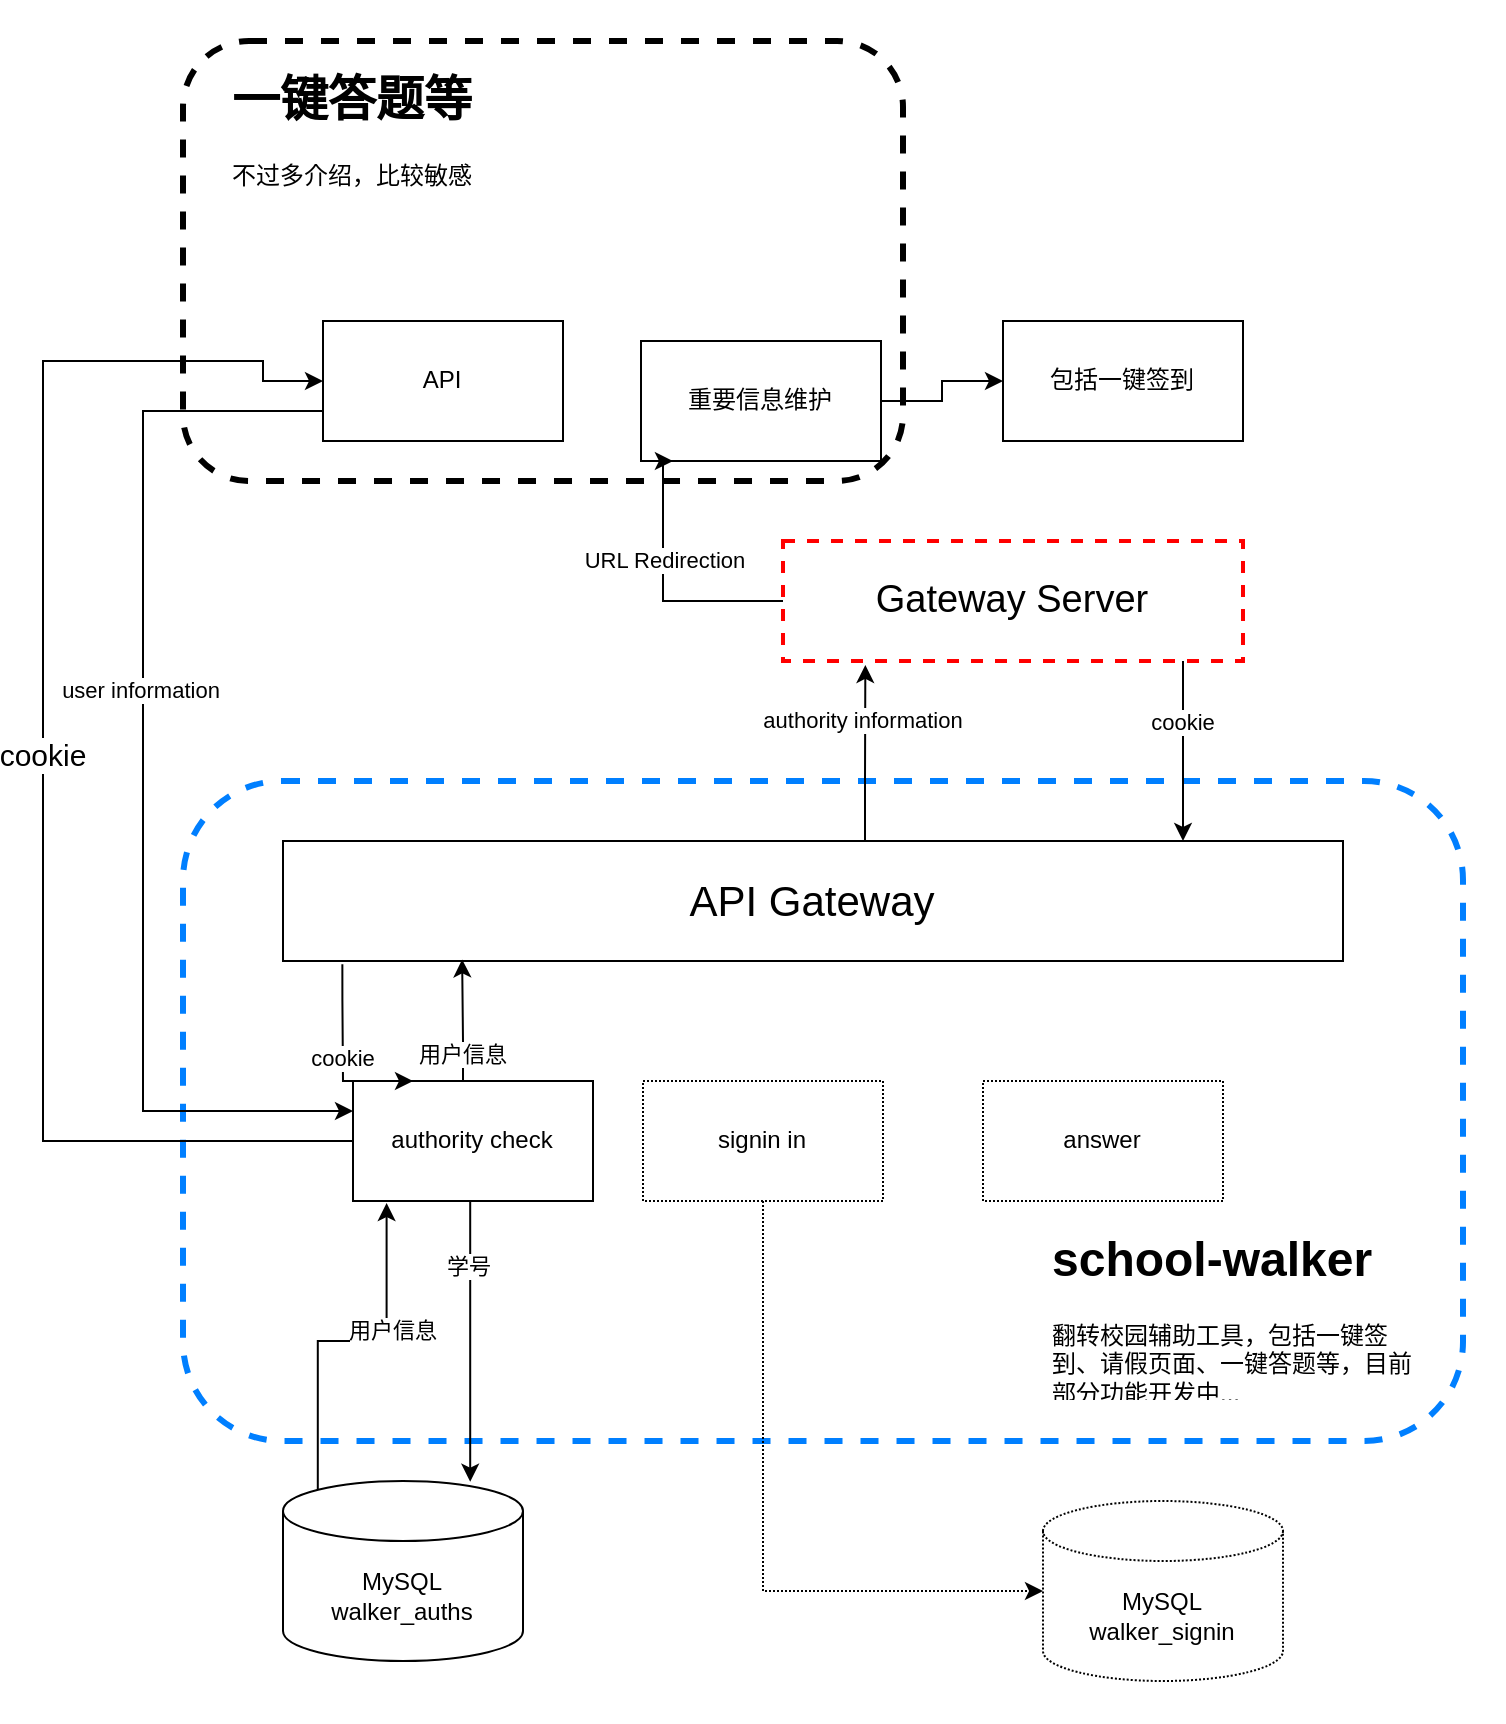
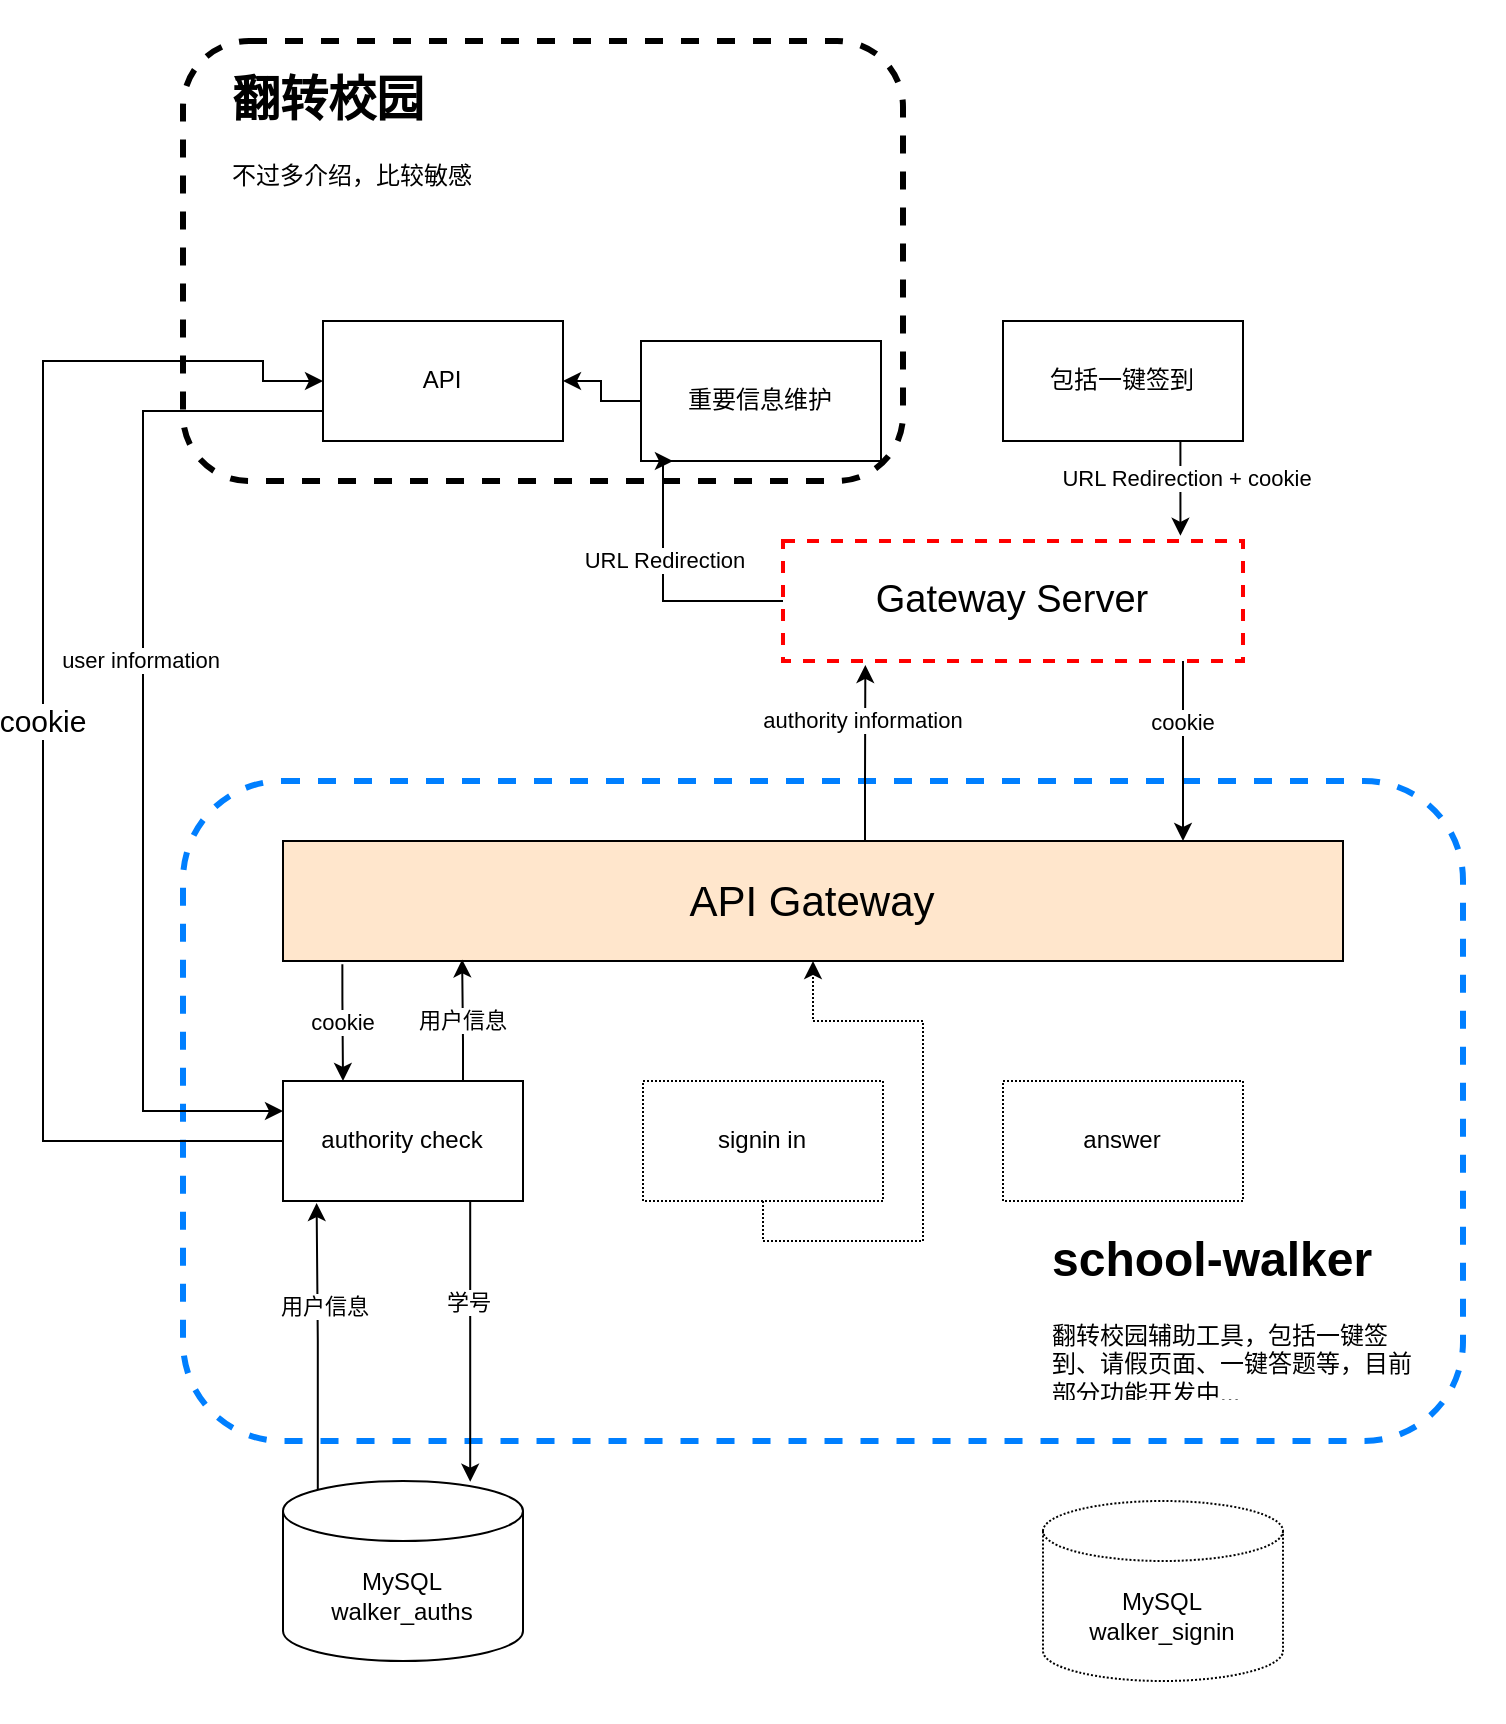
- <mxCell id="29" value="&lt;h1&gt;一键答题等&lt;/h1&gt;&lt;p&gt;不过多介绍，比较敏感&lt;/p&gt;" style="text;html=1;strokeColor=none;fillColor=none;spacing=5;spacingTop=-20;whiteSpace=wrap;overflow=hidden;rounded=0;glass=0;" vertex="1" parent="1"><mxGeometry x="110" y="30" width="190" height="120" as="geometry" /></mxCell>
+ <mxCell id="29" value="&lt;h1&gt;翻转校园&lt;/h1&gt;&lt;p&gt;不过多介绍，比较敏感&lt;/p&gt;" style="text;html=1;strokeColor=none;fillColor=none;spacing=5;spacingTop=-20;whiteSpace=wrap;overflow=hidden;rounded=0;glass=0;" vertex="1" parent="1"><mxGeometry x="110" y="30" width="190" height="120" as="geometry" /></mxCell>
- <mxCell id="4" style="edgeStyle=orthogonalEdgeStyle;rounded=0;orthogonalLoop=1;jettySize=auto;html=1;entryX=0;entryY=0.5;entryDx=0;entryDy=0;" parent="1" source="5" target="11" edge="1"><mxGeometry relative="1" as="geometry" /></mxCell>
+ <mxCell id="4" style="edgeStyle=orthogonalEdgeStyle;rounded=0;orthogonalLoop=1;jettySize=auto;html=1;" parent="1" source="5" target="28" edge="1"><mxGeometry relative="1" as="geometry" /></mxCell>
+ <mxCell id="9" style="edgeStyle=orthogonalEdgeStyle;rounded=0;orthogonalLoop=1;jettySize=auto;html=1;exitX=0.75;exitY=1;exitDx=0;exitDy=0;entryX=0.864;entryY=-0.043;entryDx=0;entryDy=0;entryPerimeter=0;strokeWidth=1;" edge="1" parent="1" source="11" target="16"><mxGeometry relative="1" as="geometry"><Array as="points"><mxPoint x="589" y="220" /></Array></mxGeometry></mxCell>
+ <mxCell id="10" value="URL Redirection + cookie" style="edgeLabel;html=1;align=center;verticalAlign=middle;resizable=0;points=[];" vertex="1" connectable="0" parent="9"><mxGeometry x="-0.446" y="3" relative="1" as="geometry"><mxPoint y="7.3" as="offset" /></mxGeometry></mxCell>
- <mxCell id="8" value="&lt;font style=&quot;font-size: 21px&quot;&gt;API Gateway&lt;/font&gt;" style="rounded=0;whiteSpace=wrap;html=1;" parent="1" vertex="1"><mxGeometry x="140" y="420" width="530" height="60" as="geometry" /></mxCell>
+ <mxCell id="8" value="&lt;font style=&quot;font-size: 21px&quot;&gt;API Gateway&lt;/font&gt;" style="rounded=0;whiteSpace=wrap;html=1;fillColor=#ffe6cc;" parent="1" vertex="1"><mxGeometry x="140" y="420" width="530" height="60" as="geometry" /></mxCell>
- <mxCell id="23" value="authority check" style="rounded=0;whiteSpace=wrap;html=1;strokeWidth=1;fillColor=none;" vertex="1" parent="1"><mxGeometry x="175" y="540" width="120" height="60" as="geometry" /></mxCell>
+ <mxCell id="23" value="authority check" style="rounded=0;whiteSpace=wrap;html=1;strokeWidth=1;fillColor=none;" vertex="1" parent="1"><mxGeometry x="140" y="540" width="120" height="60" as="geometry" /></mxCell>
- <mxCell id="30" value="answer" style="rounded=0;whiteSpace=wrap;html=1;glass=0;strokeColor=#000000;strokeWidth=1;fillColor=none;dashed=1;dashPattern=1 1;" vertex="1" parent="1"><mxGeometry x="490" y="540" width="120" height="60" as="geometry" /></mxCell>
+ <mxCell id="30" value="answer" style="rounded=0;whiteSpace=wrap;html=1;glass=0;strokeColor=#000000;strokeWidth=1;fillColor=none;dashed=1;dashPattern=1 1;" vertex="1" parent="1"><mxGeometry x="500" y="540" width="120" height="60" as="geometry" /></mxCell>
- <mxCell id="24" style="edgeStyle=orthogonalEdgeStyle;rounded=0;orthogonalLoop=1;jettySize=auto;html=1;exitX=0.5;exitY=1;exitDx=0;exitDy=0;entryX=0;entryY=0.5;entryDx=0;entryDy=0;entryPerimeter=0;strokeWidth=1;dashed=1;dashPattern=1 1;" edge="1" parent="1" source="25" target="17"><mxGeometry relative="1" as="geometry" /></mxCell>
+ <mxCell id="24" style="edgeStyle=orthogonalEdgeStyle;rounded=0;orthogonalLoop=1;jettySize=auto;html=1;exitX=0.5;exitY=1;exitDx=0;exitDy=0;strokeWidth=1;dashed=1;dashPattern=1 1;" edge="1" parent="1" source="25" target="8"><mxGeometry relative="1" as="geometry" /></mxCell>
